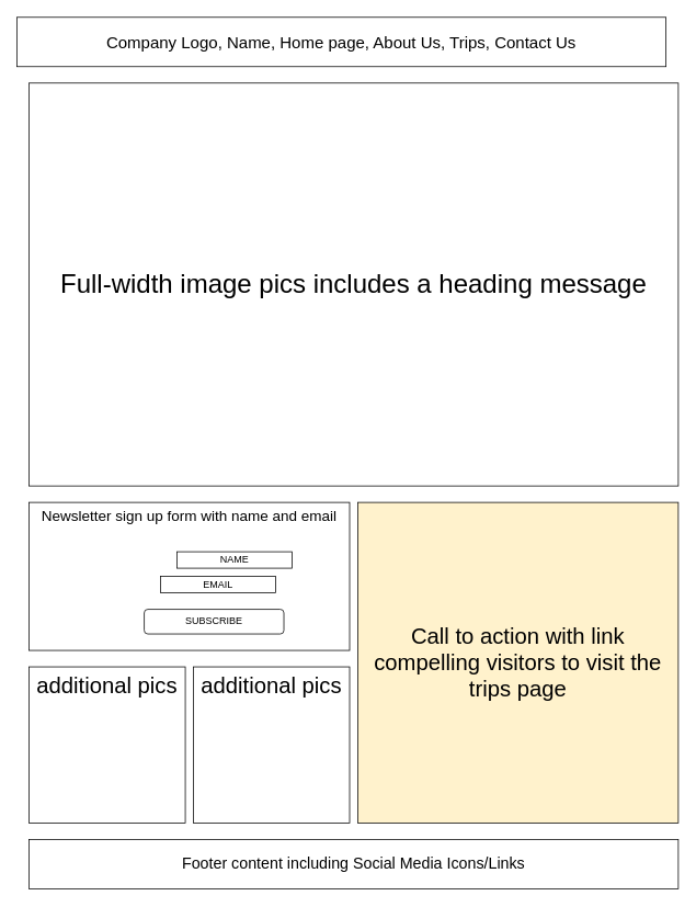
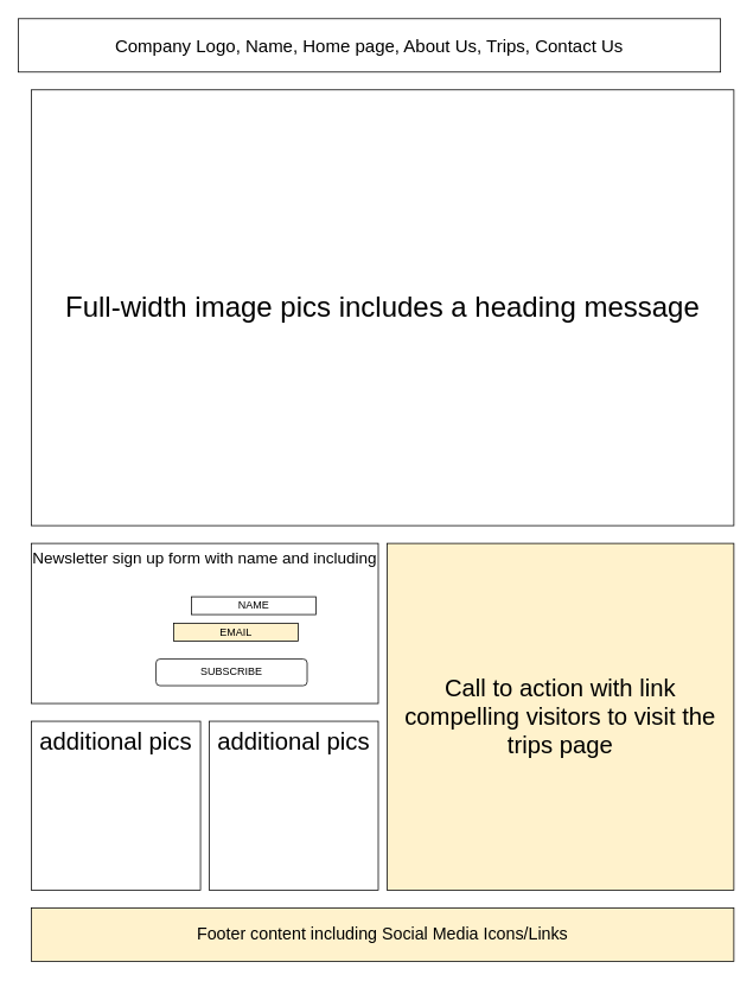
- <mxCell id="11" value="&lt;font style=&quot;font-size: 18px;&quot;&gt;Newsletter sign up form with name and email&lt;/font&gt;" style="rounded=0;whiteSpace=wrap;html=1;verticalAlign=top;" vertex="1" parent="1"><mxGeometry x="35" y="610" width="390" height="180" as="geometry" /></mxCell>
+ <mxCell id="11" value="&lt;font style=&quot;font-size: 18px;&quot;&gt;Newsletter sign up form with name and including&lt;/font&gt;" style="rounded=0;whiteSpace=wrap;html=1;verticalAlign=top;" vertex="1" parent="1"><mxGeometry x="35" y="610" width="390" height="180" as="geometry" /></mxCell>
- <mxCell id="13" value="EMAIL" style="rounded=0;whiteSpace=wrap;html=1;" vertex="1" parent="1"><mxGeometry x="195" y="700" width="140" height="20" as="geometry" /></mxCell>
+ <mxCell id="13" value="EMAIL" style="rounded=0;whiteSpace=wrap;html=1;fillColor=#fff2cc;" vertex="1" parent="1"><mxGeometry x="195" y="700" width="140" height="20" as="geometry" /></mxCell>
- <mxCell id="3" value="&lt;font style=&quot;font-size: 19px;&quot;&gt;Footer content including Social Media Icons/Links&lt;/font&gt;" style="rounded=0;whiteSpace=wrap;html=1;" vertex="1" parent="1"><mxGeometry x="35" y="1020" width="790" height="60" as="geometry" /></mxCell>
+ <mxCell id="3" value="&lt;font style=&quot;font-size: 19px;&quot;&gt;Footer content including Social Media Icons/Links&lt;/font&gt;" style="rounded=0;whiteSpace=wrap;html=1;fillColor=#fff2cc;" vertex="1" parent="1"><mxGeometry x="35" y="1020" width="790" height="60" as="geometry" /></mxCell>
